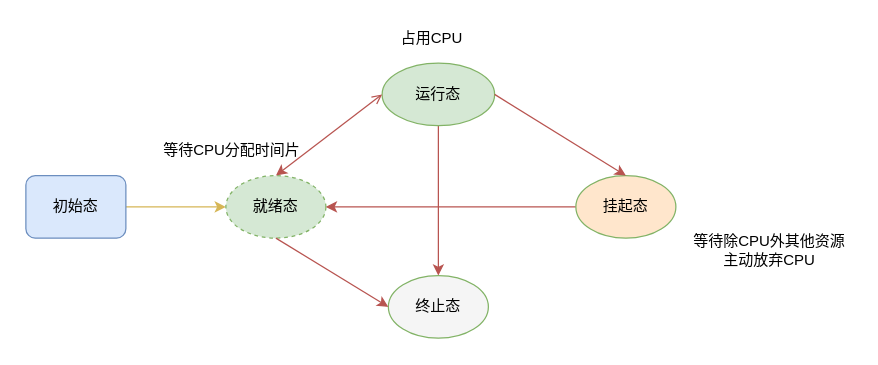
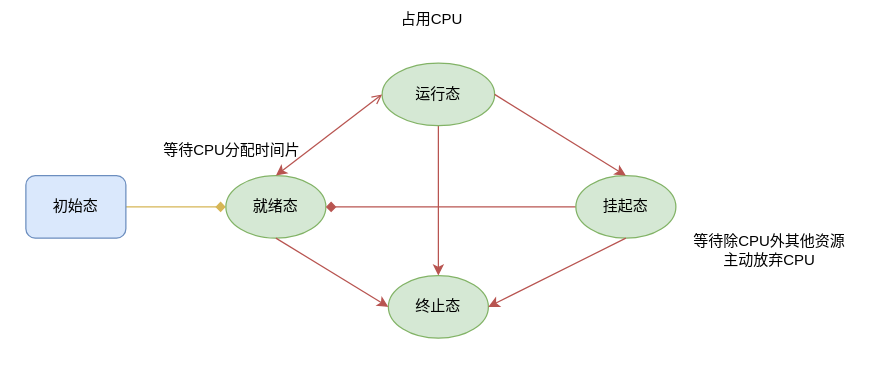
- <mxCell id="14" value="占用CPU" style="text;html=1;strokeColor=none;fillColor=none;align=center;verticalAlign=middle;whiteSpace=wrap;rounded=0;" vertex="1" parent="1"><mxGeometry x="310" y="20" width="70" height="20" as="geometry" /></mxCell>
+ <mxCell id="14" value="占用CPU" style="text;html=1;strokeColor=none;fillColor=none;align=center;verticalAlign=middle;whiteSpace=wrap;rounded=0;" vertex="1" parent="1"><mxGeometry x="310" y="5" width="70" height="20" as="geometry" /></mxCell>
- <mxCell id="2" style="edgeStyle=orthogonalEdgeStyle;rounded=0;orthogonalLoop=1;jettySize=auto;html=1;entryX=0;entryY=0.5;entryDx=0;entryDy=0;fillColor=#fff2cc;strokeColor=#d6b656;" edge="1" parent="1" source="3" target="4"><mxGeometry relative="1" as="geometry" /></mxCell>
+ <mxCell id="2" style="edgeStyle=orthogonalEdgeStyle;rounded=0;orthogonalLoop=1;jettySize=auto;html=1;entryX=0;entryY=0.5;entryDx=0;entryDy=0;fillColor=#fff2cc;strokeColor=#d6b656;endArrow=diamond;" edge="1" parent="1" source="3" target="4"><mxGeometry relative="1" as="geometry" /></mxCell>
- <mxCell id="4" value="就绪态" style="ellipse;whiteSpace=wrap;html=1;fillColor=#d5e8d4;strokeColor=#82b366;dashed=1;" vertex="1" parent="1"><mxGeometry x="180" y="140" width="80" height="50" as="geometry" /></mxCell>
+ <mxCell id="4" value="就绪态" style="ellipse;whiteSpace=wrap;html=1;fillColor=#d5e8d4;strokeColor=#82b366;" vertex="1" parent="1"><mxGeometry x="180" y="140" width="80" height="50" as="geometry" /></mxCell>
- <mxCell id="8" style="edgeStyle=orthogonalEdgeStyle;rounded=0;orthogonalLoop=1;jettySize=auto;html=1;entryX=1;entryY=0.5;entryDx=0;entryDy=0;fillColor=#f8cecc;strokeColor=#b85450;" edge="1" parent="1" source="9" target="4"><mxGeometry relative="1" as="geometry" /></mxCell>
+ <mxCell id="8" style="edgeStyle=orthogonalEdgeStyle;rounded=0;orthogonalLoop=1;jettySize=auto;html=1;entryX=1;entryY=0.5;entryDx=0;entryDy=0;fillColor=#f8cecc;strokeColor=#b85450;endArrow=diamond;" edge="1" parent="1" source="9" target="4"><mxGeometry relative="1" as="geometry" /></mxCell>
- <mxCell id="9" value="挂起态" style="ellipse;whiteSpace=wrap;html=1;fillColor=#ffe6cc;strokeColor=#82b366;" vertex="1" parent="1"><mxGeometry x="460" y="140" width="80" height="50" as="geometry" /></mxCell>
+ <mxCell id="9" value="挂起态" style="ellipse;whiteSpace=wrap;html=1;fillColor=#d5e8d4;strokeColor=#82b366;" vertex="1" parent="1"><mxGeometry x="460" y="140" width="80" height="50" as="geometry" /></mxCell>
+ <mxCell id="12" value="" style="endArrow=classic;html=1;entryX=1;entryY=0.5;entryDx=0;entryDy=0;exitX=0.5;exitY=1;exitDx=0;exitDy=0;fillColor=#f8cecc;strokeColor=#b85450;" edge="1" parent="1" source="9" target="7"><mxGeometry width="50" height="50" relative="1" as="geometry"><mxPoint x="550" y="290" as="sourcePoint" /><mxPoint x="600" y="240" as="targetPoint" /></mxGeometry></mxCell>
- <mxCell id="7" value="终止态" style="ellipse;whiteSpace=wrap;html=1;fillColor=#f5f5f5;strokeColor=#82b366;" vertex="1" parent="1"><mxGeometry x="310" y="220" width="80" height="50" as="geometry" /></mxCell>
+ <mxCell id="7" value="终止态" style="ellipse;whiteSpace=wrap;html=1;fillColor=#d5e8d4;strokeColor=#82b366;" vertex="1" parent="1"><mxGeometry x="310" y="220" width="80" height="50" as="geometry" /></mxCell>
